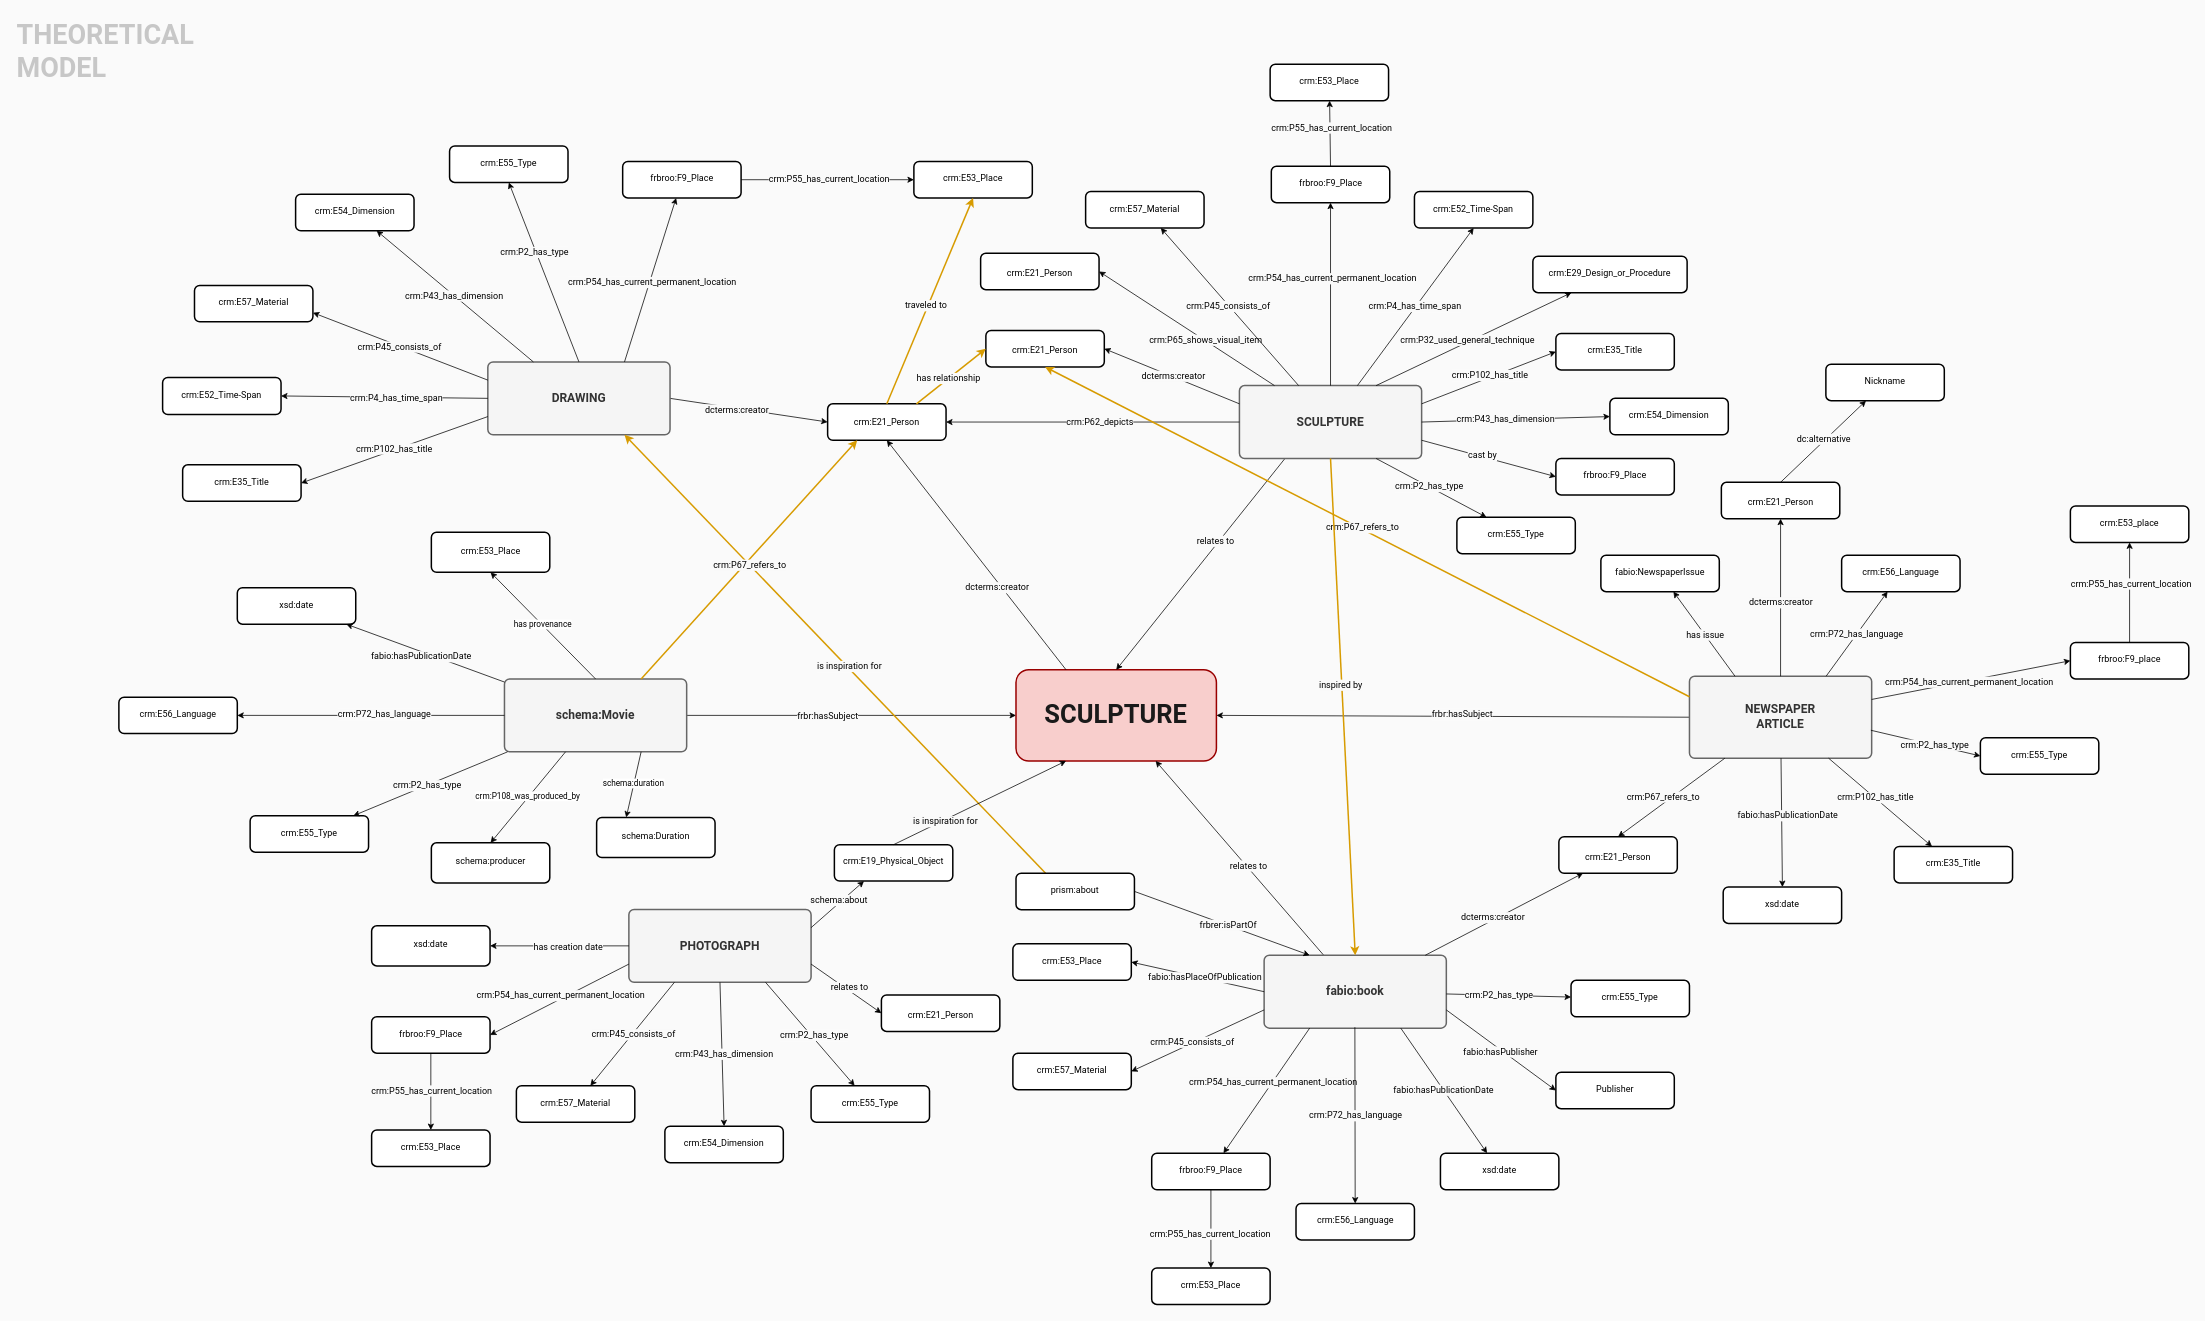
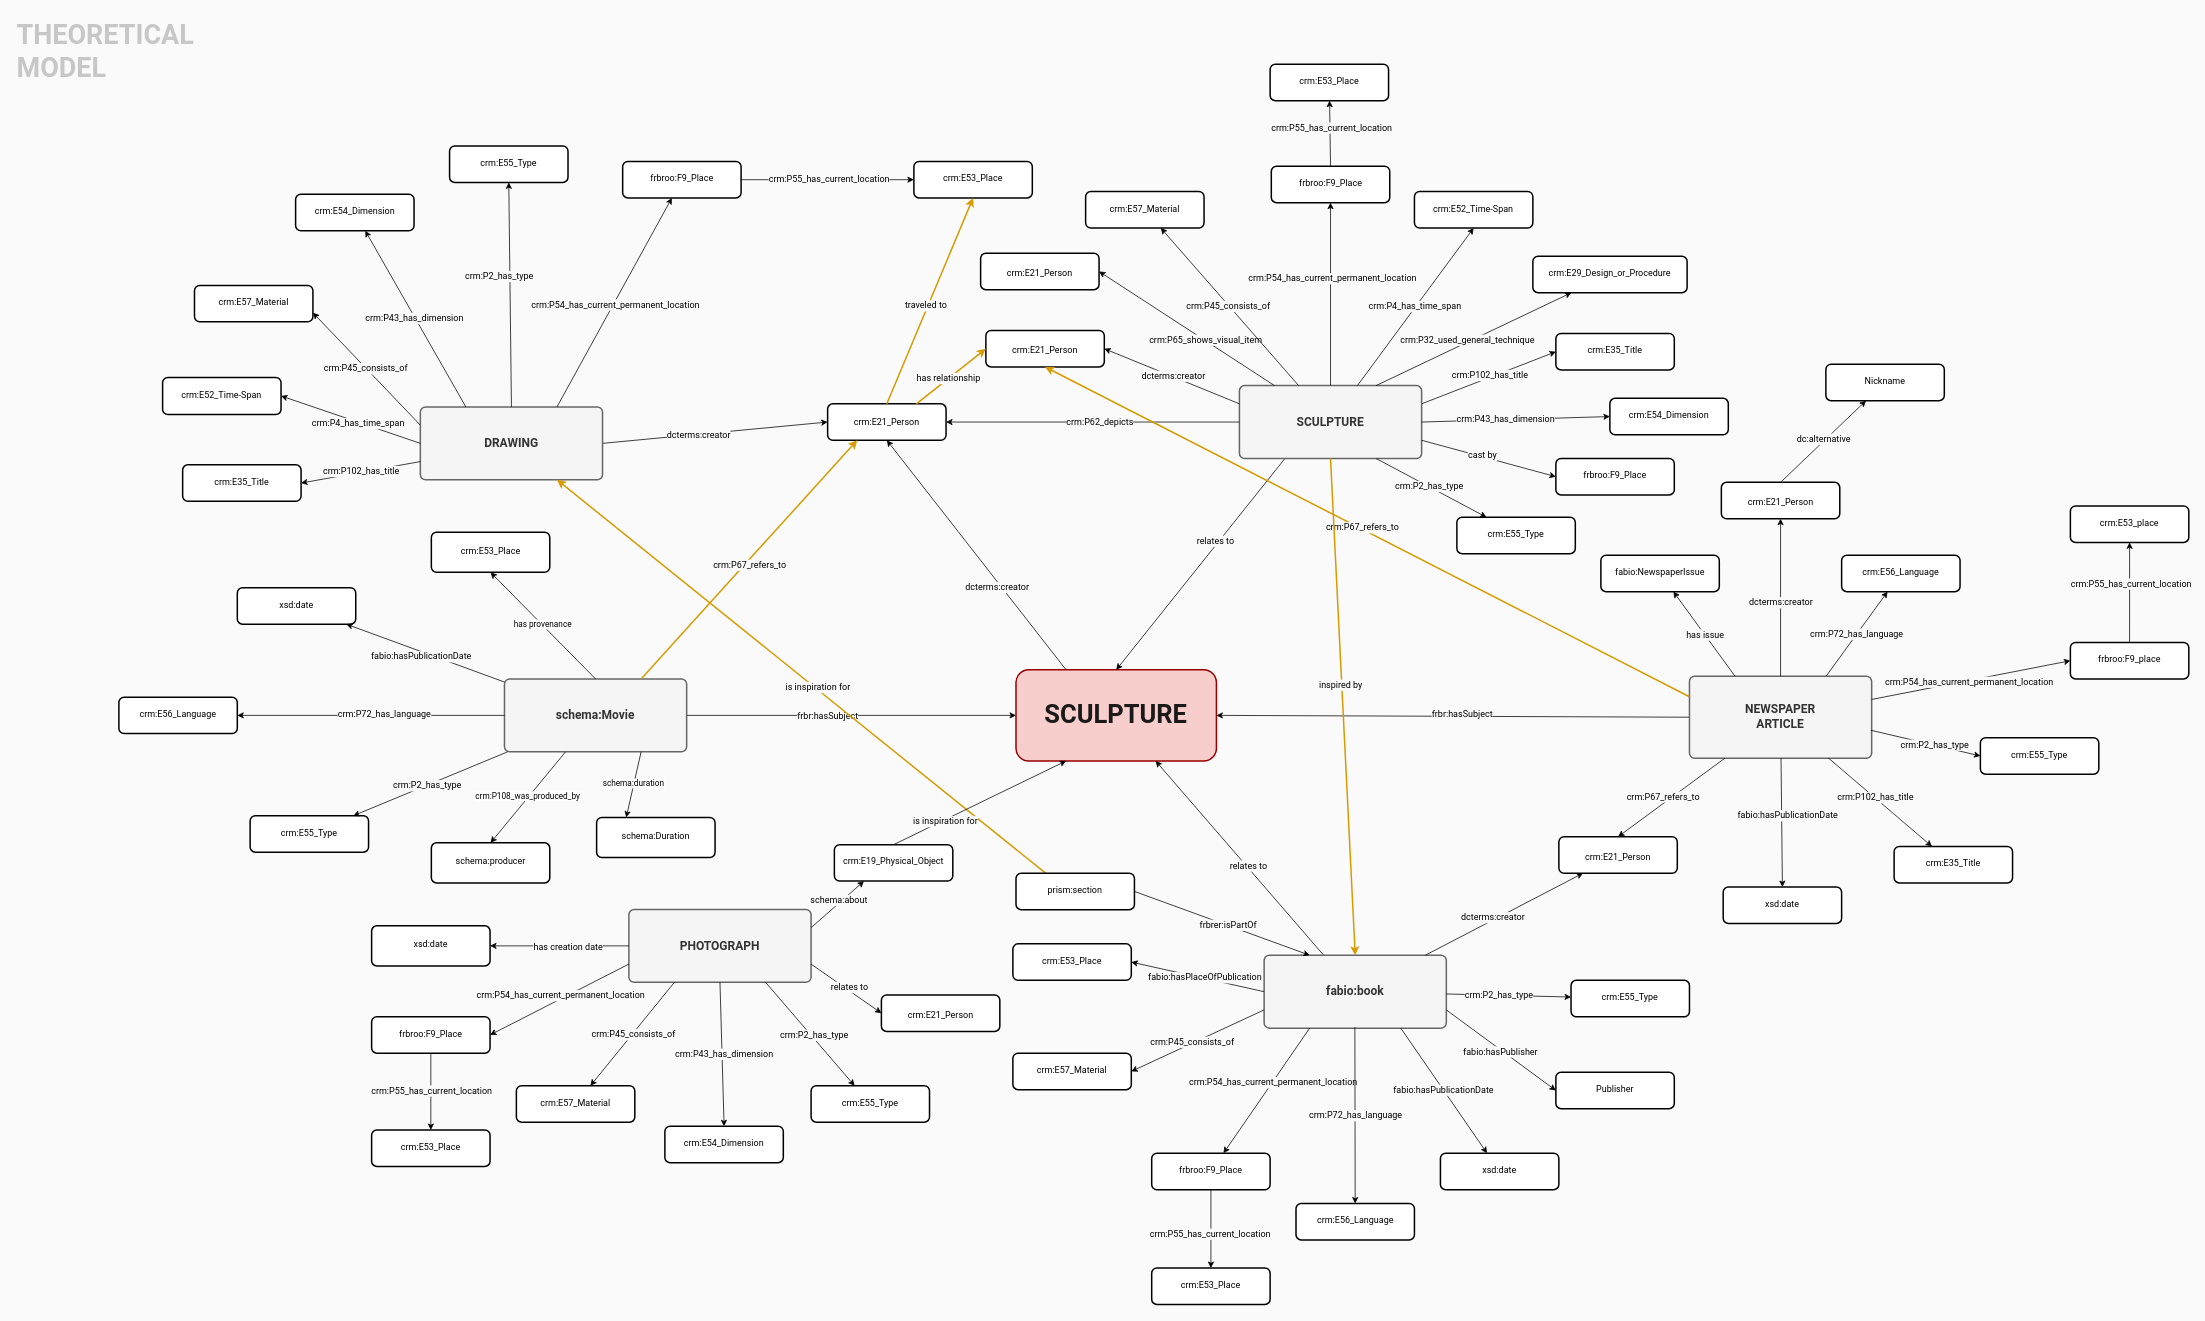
- <mxCell id="93" value="DRAWING" style="rounded=1;whiteSpace=wrap;html=1;absoluteArcSize=1;arcSize=14;strokeWidth=2;fontStyle=1;fontSize=16;fillColor=#f5f5f5;strokeColor=#666666;fontFamily=Roboto;fontSource=https%3A%2F%2Ffonts.googleapis.com%2Fcss%3Ffamily%3DRoboto;spacing=0;spacingBottom=3;fontColor=#333333;perimeterSpacing=0;shadow=0;spacingLeft=3;spacingRight=3;spacingTop=2;" parent="1" vertex="1"><mxGeometry x="649.949" y="481.88" width="242.938" height="97.175" as="geometry" /></mxCell>
+ <mxCell id="93" value="DRAWING" style="rounded=1;whiteSpace=wrap;html=1;absoluteArcSize=1;arcSize=14;strokeWidth=2;fontStyle=1;fontSize=16;fillColor=#f5f5f5;strokeColor=#666666;fontFamily=Roboto;fontSource=https%3A%2F%2Ffonts.googleapis.com%2Fcss%3Ffamily%3DRoboto;spacing=0;spacingBottom=3;fontColor=#333333;perimeterSpacing=0;shadow=0;spacingLeft=3;spacingRight=3;spacingTop=2;" parent="1" vertex="1"><mxGeometry x="559.949" y="541.88" width="242.938" height="97.175" as="geometry" /></mxCell>
- <mxCell id="163" value="prism:about" style="rounded=1;whiteSpace=wrap;html=1;absoluteArcSize=1;arcSize=14;strokeWidth=2;fontFamily=Roboto;fontSource=https%3A%2F%2Ffonts.googleapis.com%2Fcss%3Ffamily%3DRoboto;spacing=0;spacingBottom=3;spacingLeft=3;spacingRight=3;" parent="1" vertex="1"><mxGeometry x="1354.166" y="1163.595" width="157.91" height="48.587" as="geometry" /></mxCell>
+ <mxCell id="163" value="prism:section" style="rounded=1;whiteSpace=wrap;html=1;absoluteArcSize=1;arcSize=14;strokeWidth=2;fontFamily=Roboto;fontSource=https%3A%2F%2Ffonts.googleapis.com%2Fcss%3Ffamily%3DRoboto;spacing=0;spacingBottom=3;spacingLeft=3;spacingRight=3;" parent="1" vertex="1"><mxGeometry x="1354.166" y="1163.595" width="157.91" height="48.587" as="geometry" /></mxCell>
